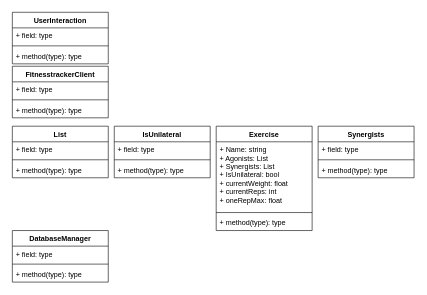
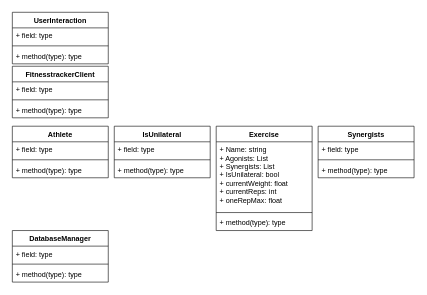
- <mxCell id="6" value="List" style="swimlane;fontStyle=1;align=center;verticalAlign=top;childLayout=stackLayout;horizontal=1;startSize=26;horizontalStack=0;resizeParent=1;resizeParentMax=0;resizeLast=0;collapsible=1;marginBottom=0;" vertex="1" parent="1"><mxGeometry x="20" y="210" width="160" height="86" as="geometry" /></mxCell>
+ <mxCell id="6" value="Athlete" style="swimlane;fontStyle=1;align=center;verticalAlign=top;childLayout=stackLayout;horizontal=1;startSize=26;horizontalStack=0;resizeParent=1;resizeParentMax=0;resizeLast=0;collapsible=1;marginBottom=0;" vertex="1" parent="1"><mxGeometry x="20" y="210" width="160" height="86" as="geometry" /></mxCell>
